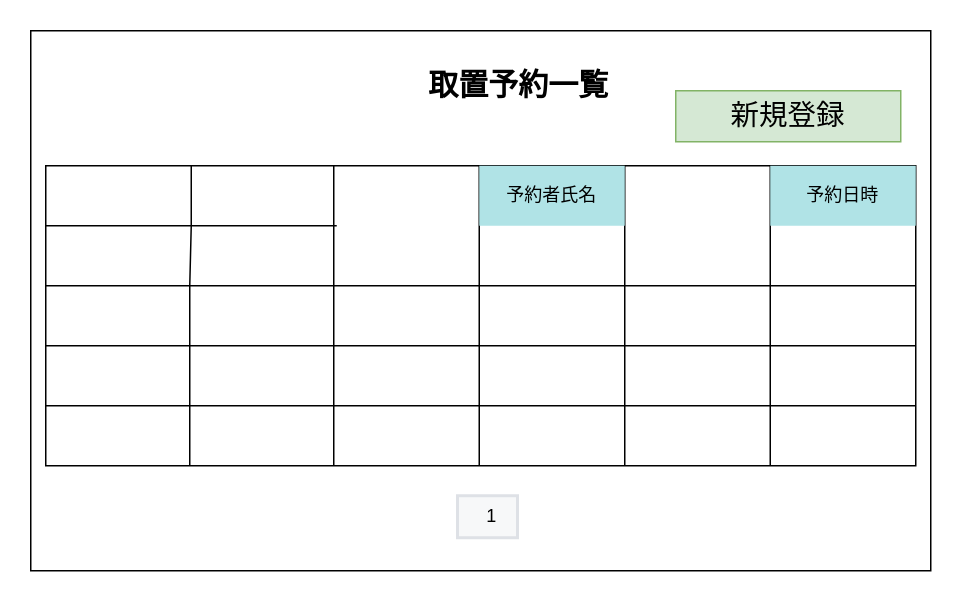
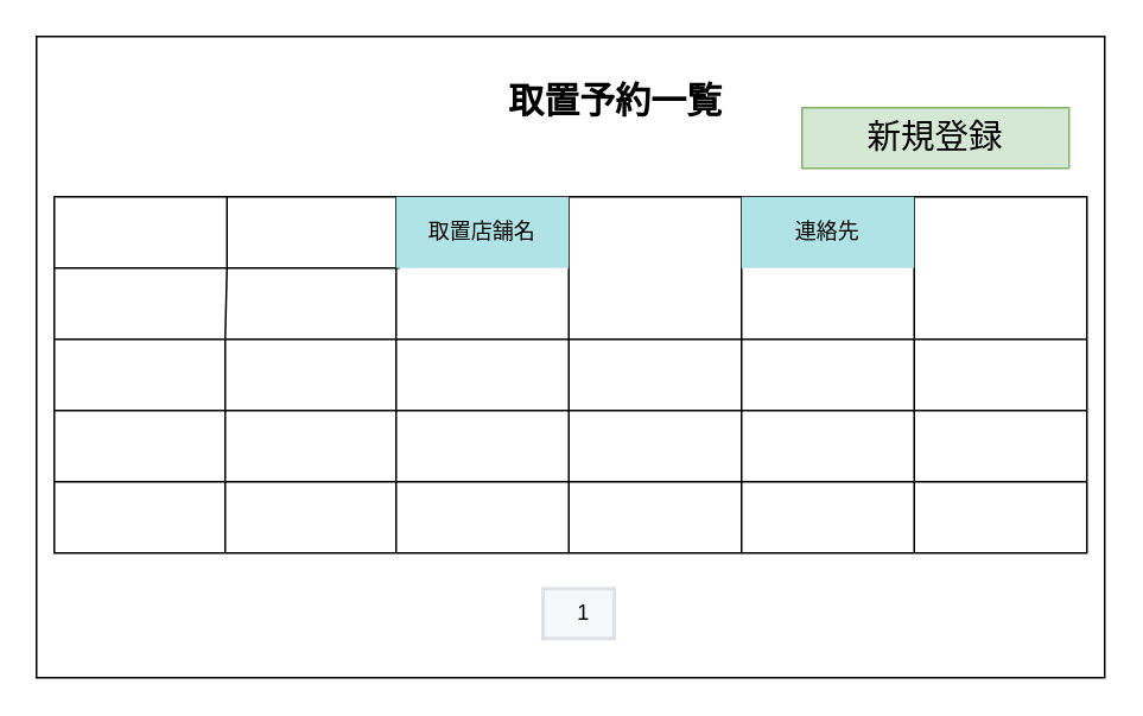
+ <mxCell id="9" value="取置店舗名" style="shape=partialRectangle;html=1;whiteSpace=wrap;connectable=0;overflow=hidden;fillColor=#b0e3e6;top=0;left=0;bottom=0;right=0;pointerEvents=1;strokeColor=#000000;" vertex="1" parent="8"><mxGeometry x="192" width="97" height="40" as="geometry"><mxRectangle width="97" height="40" as="alternateBounds" /></mxGeometry></mxCell>
- <mxCell id="10" value="予約者氏名" style="shape=partialRectangle;html=1;whiteSpace=wrap;connectable=0;overflow=hidden;fillColor=#b0e3e6;top=0;left=0;bottom=0;right=0;pointerEvents=1;strokeColor=#000000;" vertex="1" parent="8"><mxGeometry x="289" width="97" height="40" as="geometry"><mxRectangle width="97" height="40" as="alternateBounds" /></mxGeometry></mxCell>
+ <mxCell id="11" value="連絡先" style="shape=partialRectangle;html=1;whiteSpace=wrap;connectable=0;overflow=hidden;fillColor=#b0e3e6;top=0;left=0;bottom=0;right=0;pointerEvents=1;strokeColor=#000000;" vertex="1" parent="8"><mxGeometry x="386" width="97" height="40" as="geometry"><mxRectangle width="97" height="40" as="alternateBounds" /></mxGeometry></mxCell>
- <mxCell id="12" value="予約日時" style="shape=partialRectangle;html=1;whiteSpace=wrap;connectable=0;overflow=hidden;fillColor=#b0e3e6;top=0;left=0;bottom=0;right=0;pointerEvents=1;strokeColor=#000000;" vertex="1" parent="8"><mxGeometry x="483" width="97" height="40" as="geometry"><mxRectangle width="97" height="40" as="alternateBounds" /></mxGeometry></mxCell>
